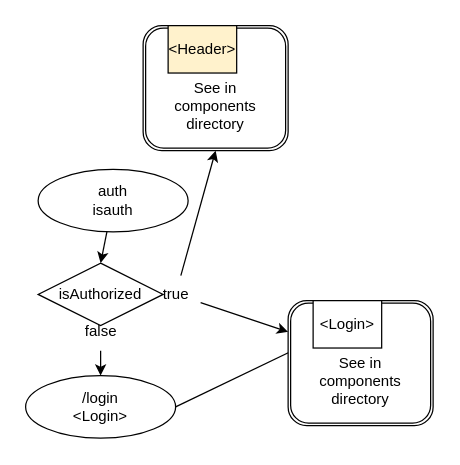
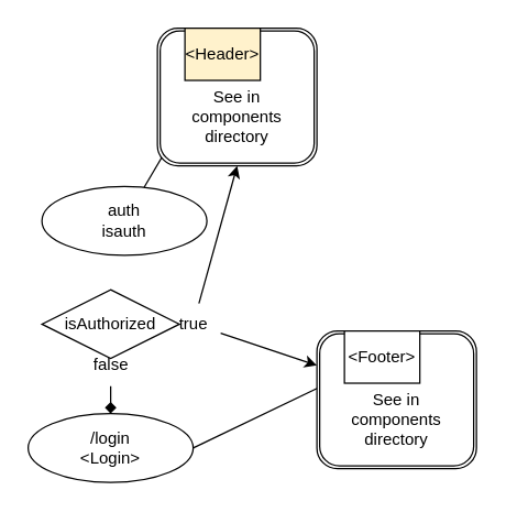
- <mxCell id="2" style="edgeStyle=none;html=1;entryX=0.5;entryY=0;entryDx=0;entryDy=0;" edge="1" parent="1" source="3" target="7"><mxGeometry relative="1" as="geometry" /></mxCell>
+ <mxCell id="2" style="edgeStyle=none;html=1;" edge="1" parent="1" source="3" target="18"><mxGeometry relative="1" as="geometry" /></mxCell>
- <mxCell id="15" value="&amp;lt;Login&amp;gt;" style="rounded=0;whiteSpace=wrap;html=1;" vertex="1" parent="13"><mxGeometry x="20" width="54.84" height="37.92" as="geometry" /></mxCell>
+ <mxCell id="15" value="&amp;lt;Footer&amp;gt;" style="rounded=0;whiteSpace=wrap;html=1;" vertex="1" parent="13"><mxGeometry x="20" width="54.84" height="37.92" as="geometry" /></mxCell>
- <mxCell id="10" style="edgeStyle=none;html=1;" edge="1" parent="1" source="8" target="5"><mxGeometry relative="1" as="geometry" /></mxCell>
+ <mxCell id="10" style="edgeStyle=none;html=1;endArrow=diamond;" edge="1" parent="1" source="8" target="5"><mxGeometry relative="1" as="geometry" /></mxCell>
